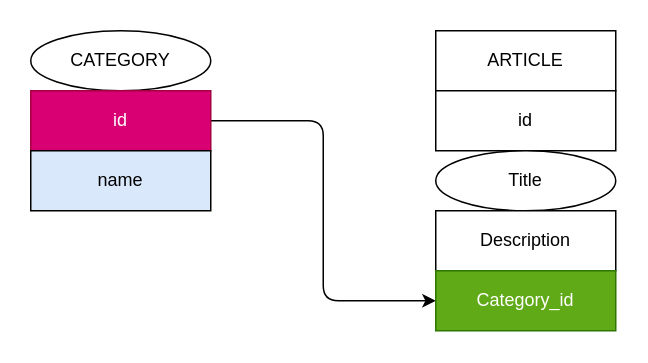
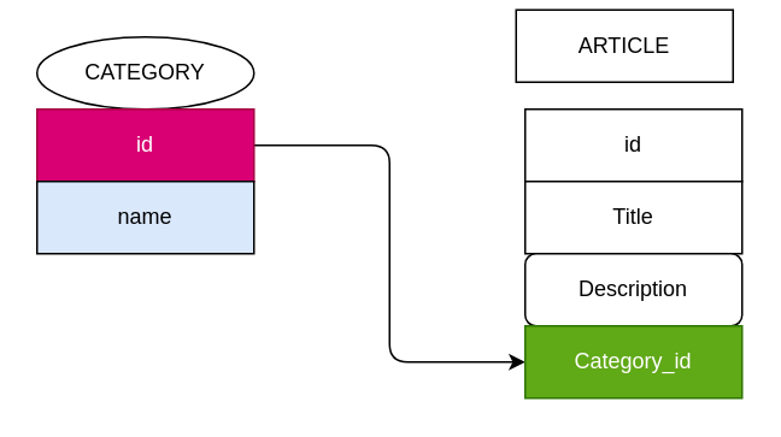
- <mxCell id="6" value="ARTICLE" style="whiteSpace=wrap;html=1;" vertex="1" parent="1"><mxGeometry x="290" y="20" width="120" height="40" as="geometry" /></mxCell>
+ <mxCell id="6" value="ARTICLE" style="whiteSpace=wrap;html=1;" vertex="1" parent="1"><mxGeometry x="285" y="5" width="120" height="40" as="geometry" /></mxCell>
- <mxCell id="8" value="Title" style="ellipse;whiteSpace=wrap;html=1;" vertex="1" parent="1"><mxGeometry x="290" y="100" width="120" height="40" as="geometry" /></mxCell>
+ <mxCell id="8" value="Title" style="whiteSpace=wrap;html=1;" vertex="1" parent="1"><mxGeometry x="290" y="100" width="120" height="40" as="geometry" /></mxCell>
- <mxCell id="9" value="Description" style="whiteSpace=wrap;html=1;" vertex="1" parent="1"><mxGeometry x="290" y="140" width="120" height="40" as="geometry" /></mxCell>
+ <mxCell id="9" value="Description" style="whiteSpace=wrap;html=1;rounded=1;" vertex="1" parent="1"><mxGeometry x="290" y="140" width="120" height="40" as="geometry" /></mxCell>
